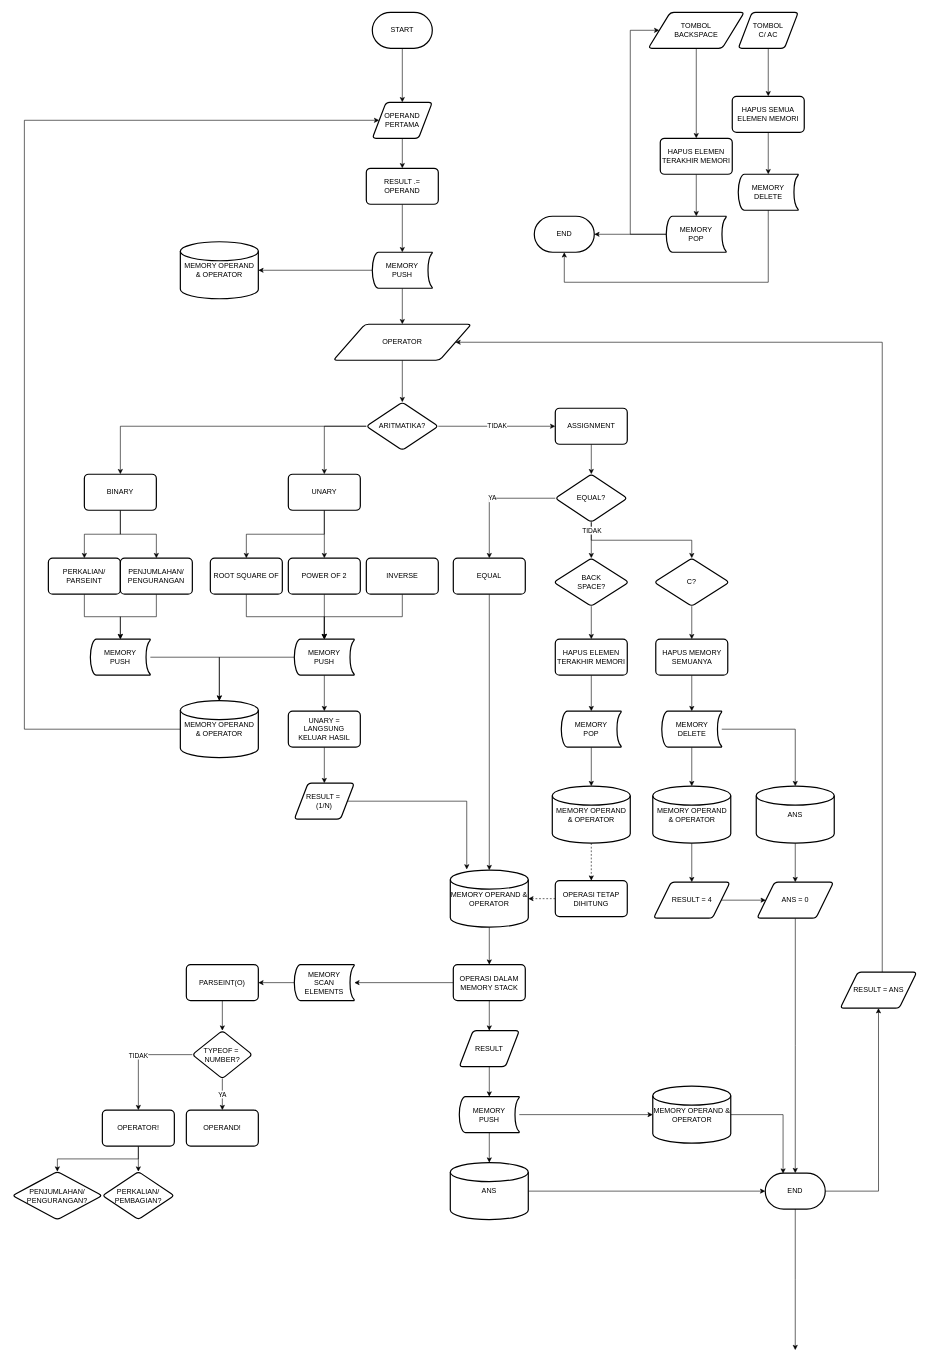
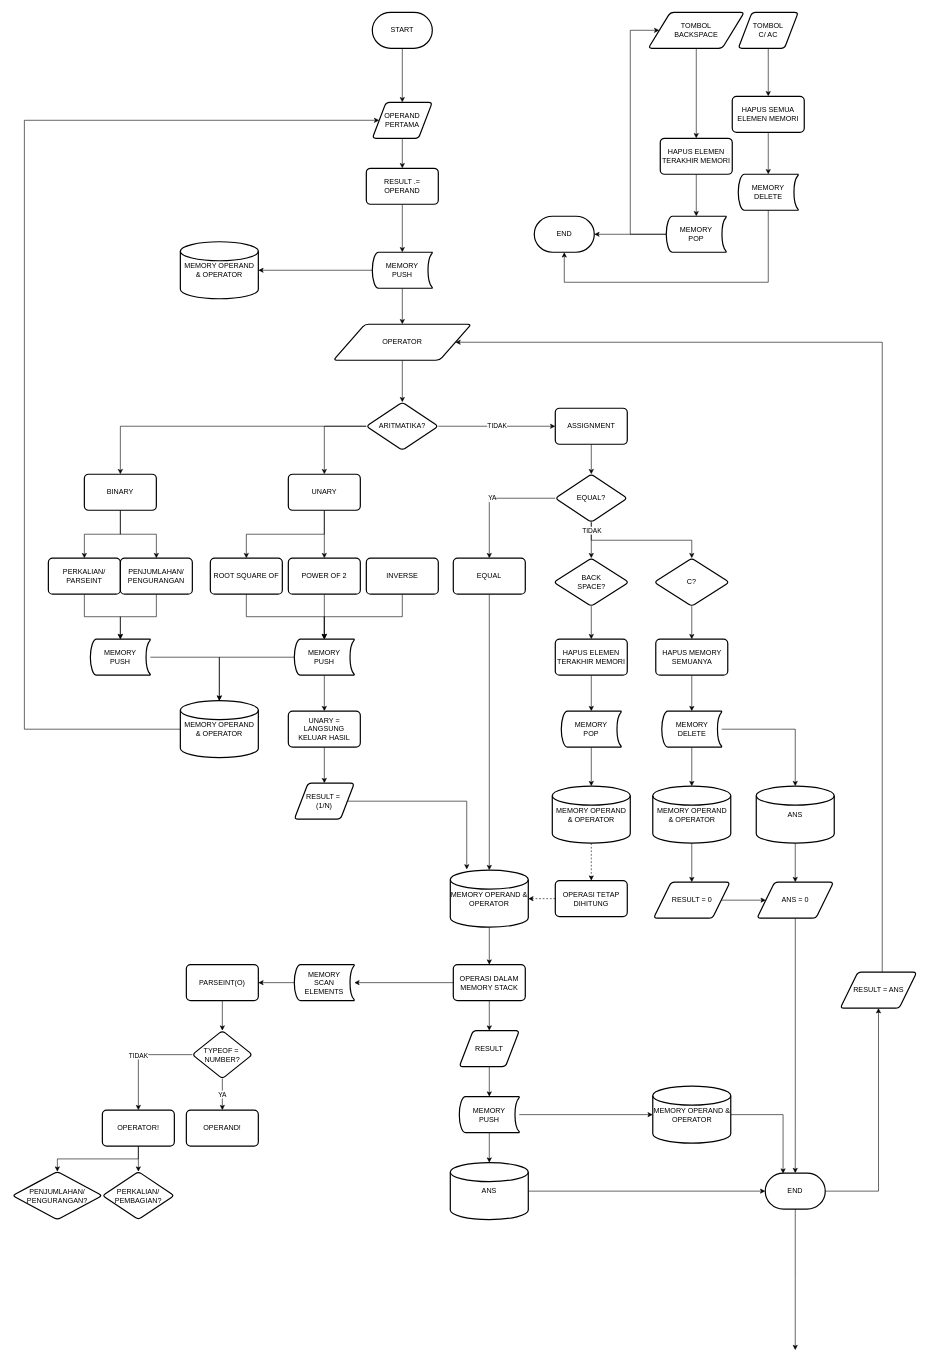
- <mxCell id="7" value="RESULT = 4" style="shape=parallelogram;html=1;strokeWidth=2;perimeter=parallelogramPerimeter;whiteSpace=wrap;rounded=1;arcSize=12;size=0.23;" vertex="1" parent="1"><mxGeometry x="1088.75" y="1470" width="127.5" height="60" as="geometry" /></mxCell>
+ <mxCell id="7" value="RESULT = 0" style="shape=parallelogram;html=1;strokeWidth=2;perimeter=parallelogramPerimeter;whiteSpace=wrap;rounded=1;arcSize=12;size=0.23;" vertex="1" parent="1"><mxGeometry x="1088.75" y="1470" width="127.5" height="60" as="geometry" /></mxCell>
